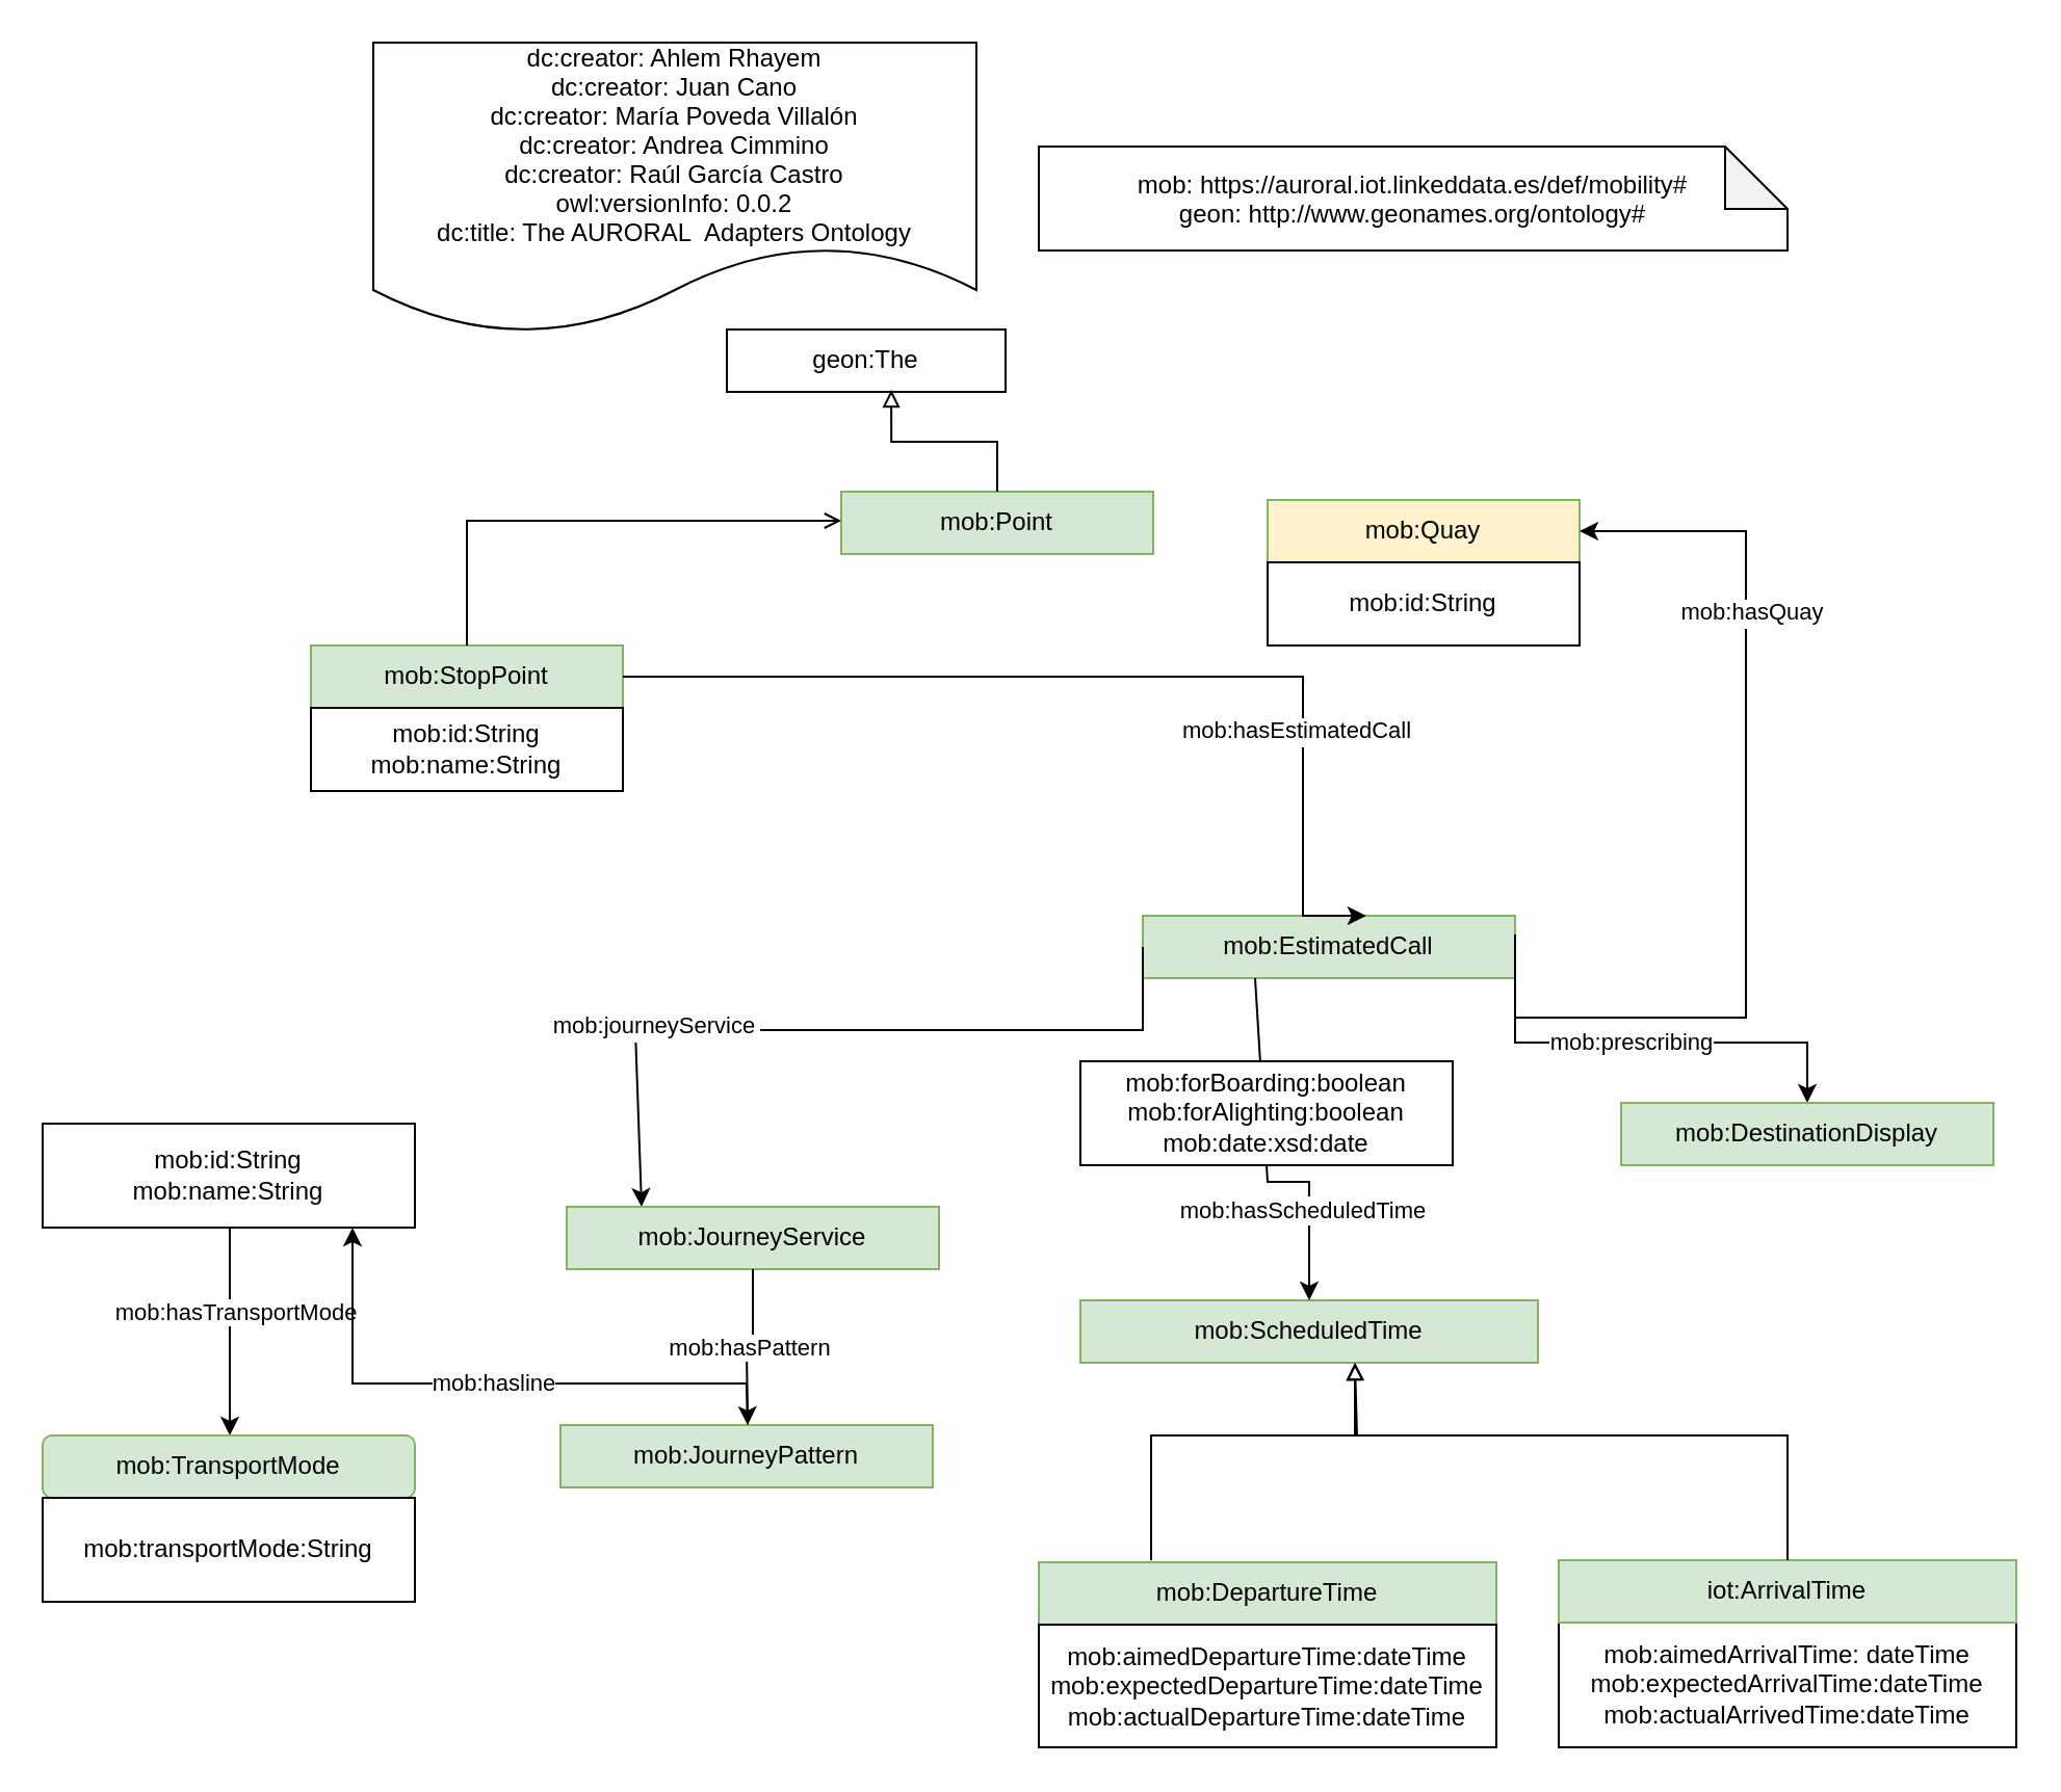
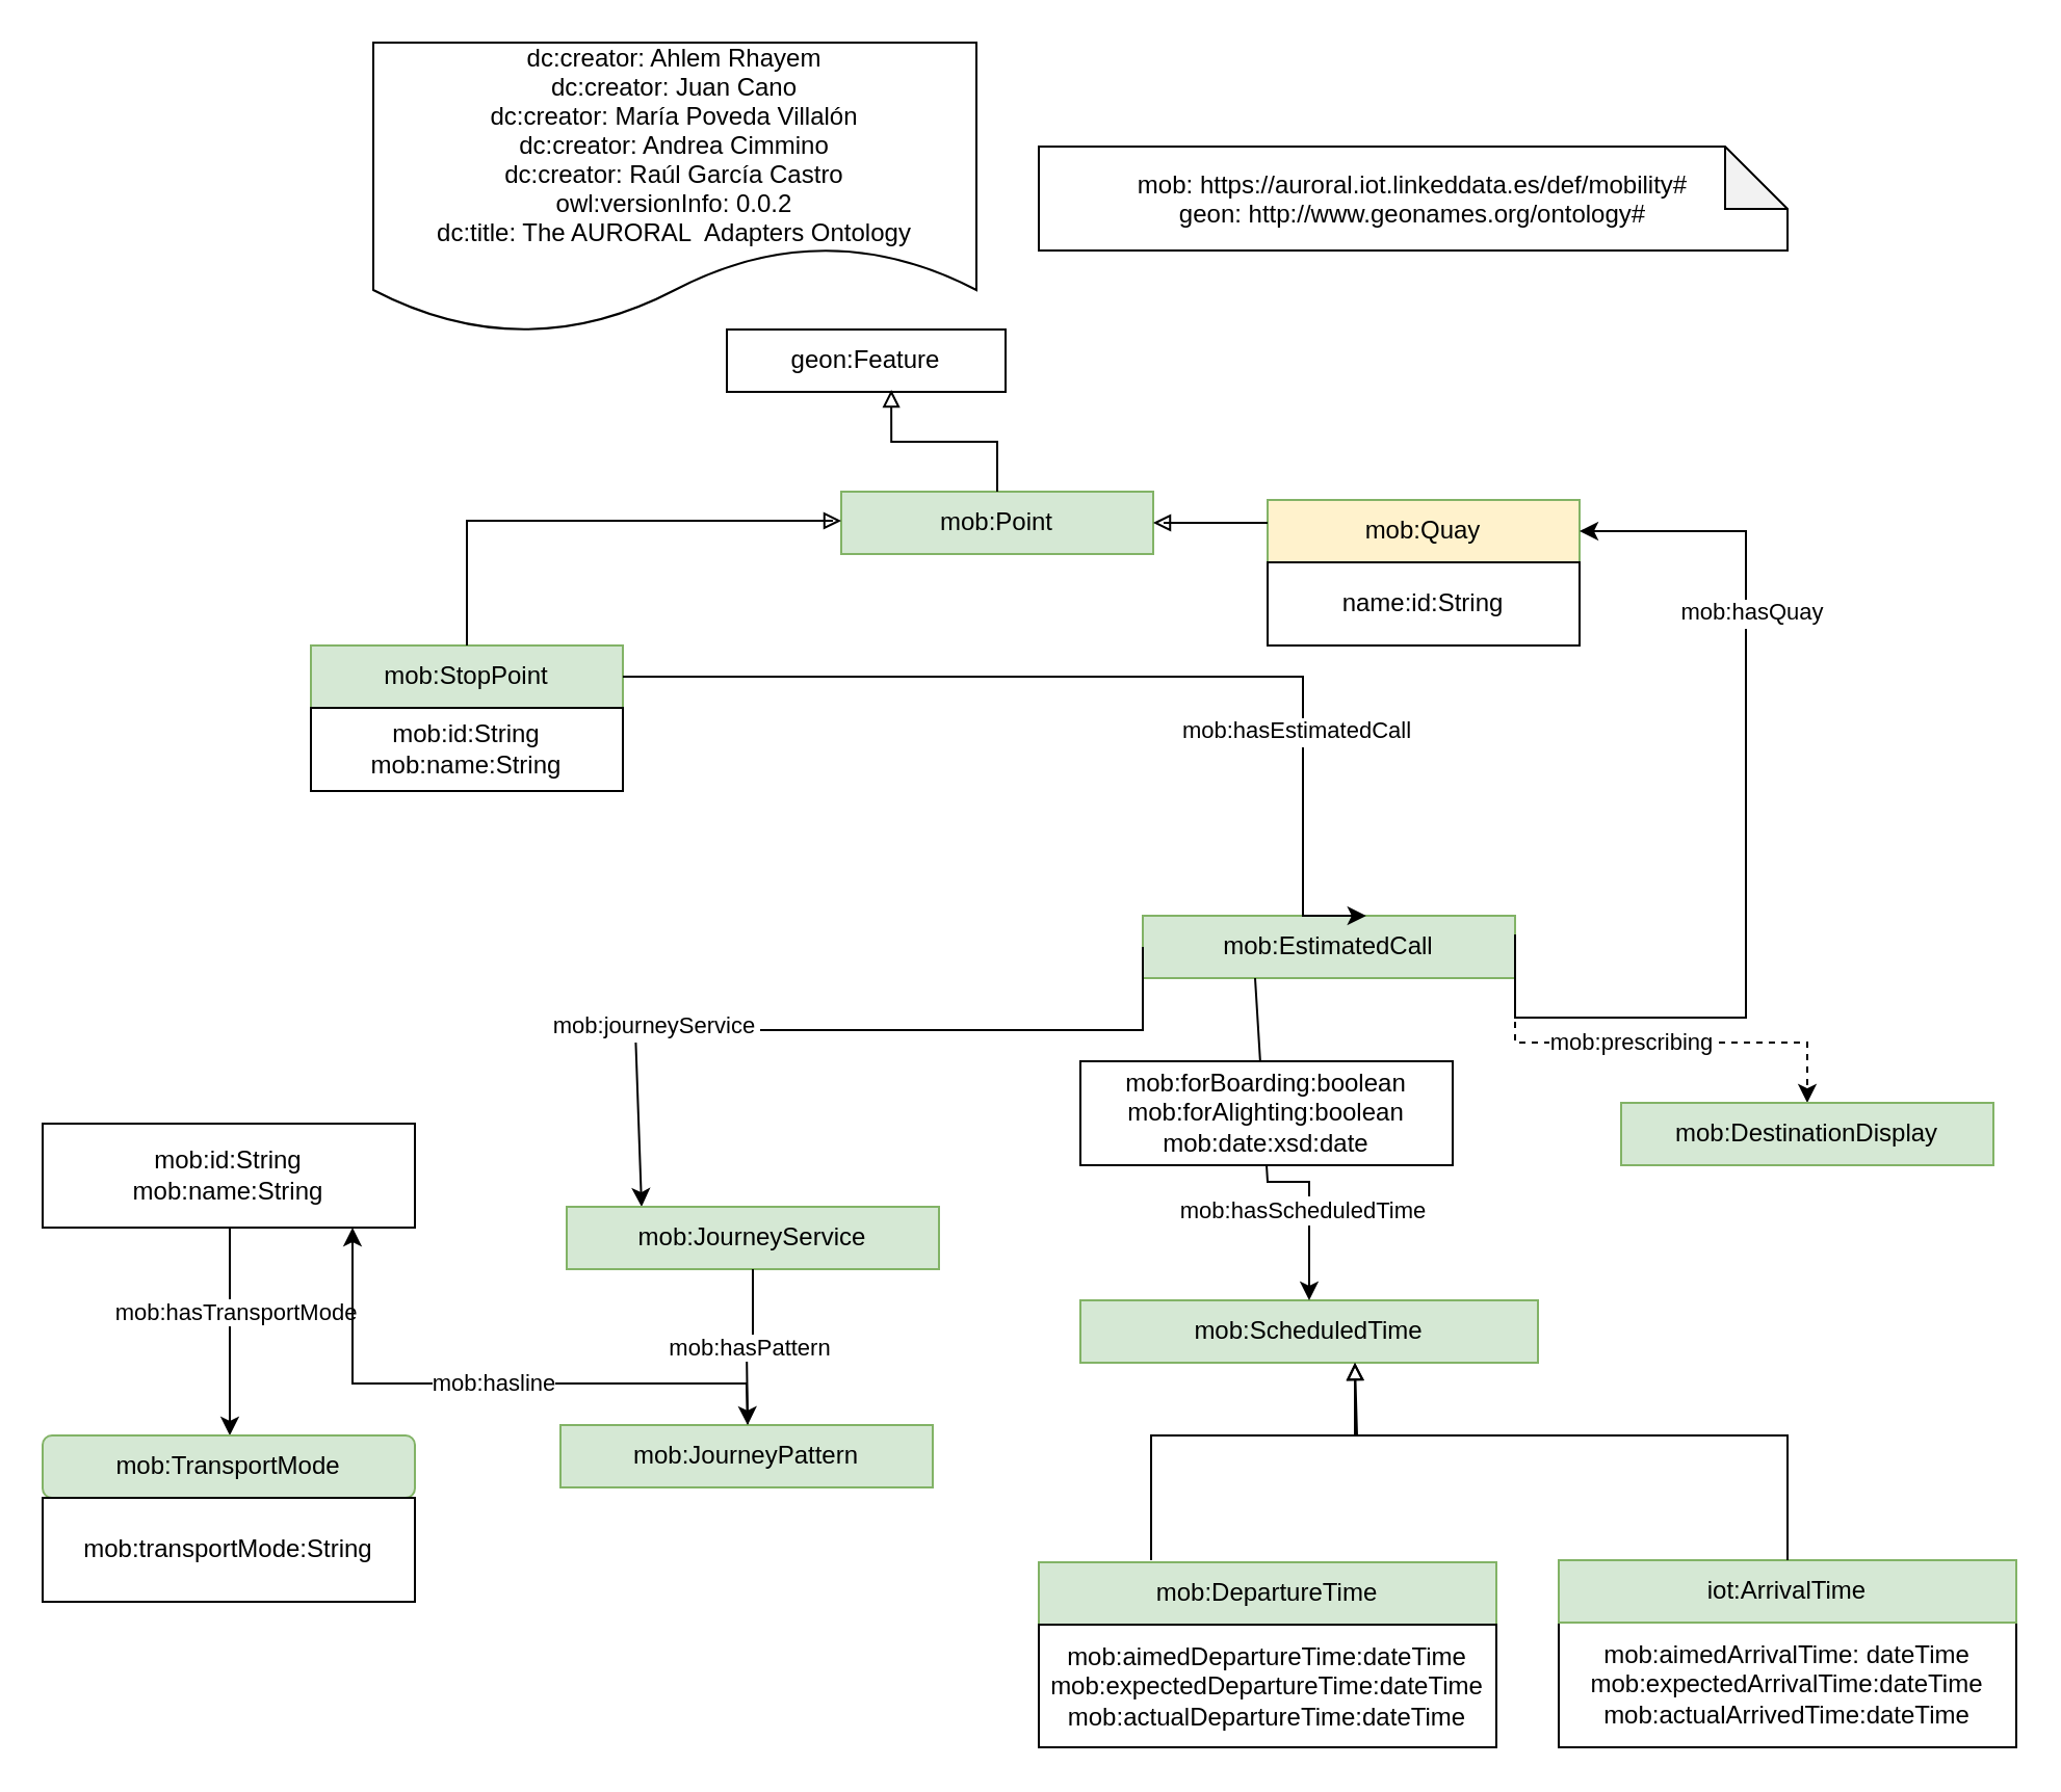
- <mxCell id="7" value="geon:The" style="rounded=0;whiteSpace=wrap;html=1;" parent="1" vertex="1"><mxGeometry x="349" y="158" width="134" height="30" as="geometry" /></mxCell>
+ <mxCell id="7" value="geon:Feature" style="rounded=0;whiteSpace=wrap;html=1;" parent="1" vertex="1"><mxGeometry x="349" y="158" width="134" height="30" as="geometry" /></mxCell>
- <mxCell id="22" style="edgeStyle=orthogonalEdgeStyle;rounded=0;orthogonalLoop=1;jettySize=auto;html=1;fontSize=11;endArrow=open;endFill=0;" parent="1" source="5" target="20" edge="1"><mxGeometry relative="1" as="geometry"><mxPoint x="239" y="210" as="targetPoint" /><mxPoint x="414" y="295" as="sourcePoint" /><Array as="points"><mxPoint x="400" y="250" /><mxPoint x="400" y="250" /></Array></mxGeometry></mxCell>
+ <mxCell id="22" style="edgeStyle=orthogonalEdgeStyle;rounded=0;orthogonalLoop=1;jettySize=auto;html=1;fontSize=11;endArrow=block;endFill=0;" parent="1" source="5" target="20" edge="1"><mxGeometry relative="1" as="geometry"><mxPoint x="239" y="210" as="targetPoint" /><mxPoint x="414" y="295" as="sourcePoint" /><Array as="points"><mxPoint x="400" y="250" /><mxPoint x="400" y="250" /></Array></mxGeometry></mxCell>
+ <mxCell id="23" style="edgeStyle=orthogonalEdgeStyle;rounded=0;orthogonalLoop=1;jettySize=auto;html=1;fontSize=11;endArrow=block;endFill=0;" parent="1" source="21" target="20" edge="1"><mxGeometry relative="1" as="geometry"><mxPoint x="359" y="205" as="targetPoint" /><mxPoint x="410" y="390" as="sourcePoint" /><Array as="points"><mxPoint x="559" y="251" /><mxPoint x="559" y="251" /></Array></mxGeometry></mxCell>
- <mxCell id="35" value="mob:id:String" style="rounded=0;whiteSpace=wrap;html=1;snapToPoint=1;points=[[0.1,0],[0.2,0],[0.3,0],[0.4,0],[0.5,0],[0.6,0],[0.7,0],[0.8,0],[0.9,0],[0,0.1],[0,0.3],[0,0.5],[0,0.7],[0,0.9],[0.1,1],[0.2,1],[0.3,1],[0.4,1],[0.5,1],[0.6,1],[0.7,1],[0.8,1],[0.9,1],[1,0.1],[1,0.3],[1,0.5],[1,0.7],[1,0.9]];" parent="1" vertex="1"><mxGeometry x="609" y="270" width="150" height="40" as="geometry" /></mxCell>
+ <mxCell id="35" value="name:id:String" style="rounded=0;whiteSpace=wrap;html=1;snapToPoint=1;points=[[0.1,0],[0.2,0],[0.3,0],[0.4,0],[0.5,0],[0.6,0],[0.7,0],[0.8,0],[0.9,0],[0,0.1],[0,0.3],[0,0.5],[0,0.7],[0,0.9],[0.1,1],[0.2,1],[0.3,1],[0.4,1],[0.5,1],[0.6,1],[0.7,1],[0.8,1],[0.9,1],[1,0.1],[1,0.3],[1,0.5],[1,0.7],[1,0.9]];" parent="1" vertex="1"><mxGeometry x="609" y="270" width="150" height="40" as="geometry" /></mxCell>
- <mxCell id="18" value="" style="edgeStyle=orthogonalEdgeStyle;rounded=0;orthogonalLoop=1;jettySize=auto;html=1;entryX=0.5;entryY=0;entryDx=0;entryDy=0;exitX=1;exitY=0.7;exitDx=0;exitDy=0;" parent="1" source="4" target="32" edge="1"><mxGeometry relative="1" as="geometry"><mxPoint x="-41" y="590" as="sourcePoint" /><mxPoint x="32.4" y="640" as="targetPoint" /><Array as="points"><mxPoint x="869" y="501" /></Array></mxGeometry></mxCell>
+ <mxCell id="18" value="" style="edgeStyle=orthogonalEdgeStyle;rounded=0;orthogonalLoop=1;jettySize=auto;html=1;entryX=0.5;entryY=0;entryDx=0;entryDy=0;exitX=1;exitY=0.7;exitDx=0;exitDy=0;dashed=1;" parent="1" source="4" target="32" edge="1"><mxGeometry relative="1" as="geometry"><mxPoint x="-41" y="590" as="sourcePoint" /><mxPoint x="32.4" y="640" as="targetPoint" /><Array as="points"><mxPoint x="869" y="501" /></Array></mxGeometry></mxCell>
